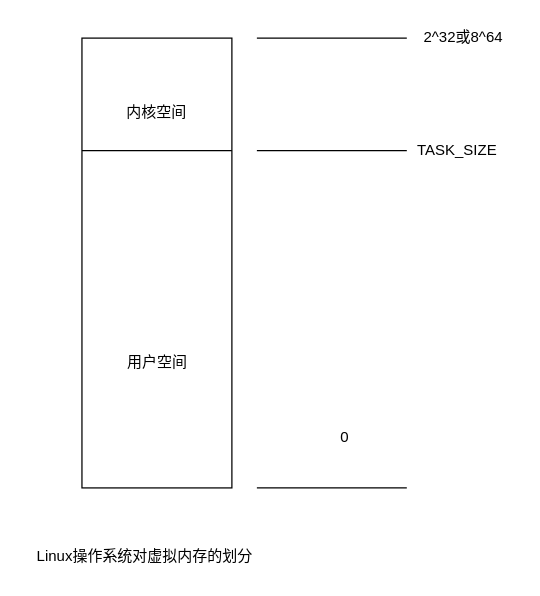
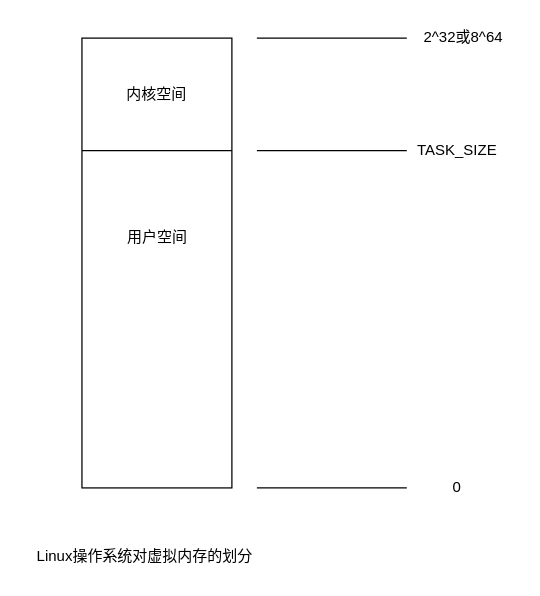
- <mxCell id="5" value="内核空间" style="text;html=1;strokeColor=none;fillColor=none;align=center;verticalAlign=middle;whiteSpace=wrap;rounded=0;" vertex="1" parent="1"><mxGeometry x="95" y="75" width="60" height="30" as="geometry" /></mxCell>
+ <mxCell id="5" value="内核空间" style="text;html=1;strokeColor=none;fillColor=none;align=center;verticalAlign=middle;whiteSpace=wrap;rounded=0;" vertex="1" parent="1"><mxGeometry x="95" y="60" width="60" height="30" as="geometry" /></mxCell>
- <mxCell id="10" value="用户空间" style="text;html=1;align=center;verticalAlign=middle;resizable=0;points=[];autosize=1;strokeColor=none;fillColor=none;" vertex="1" parent="1"><mxGeometry x="95" y="280" width="60" height="20" as="geometry" /></mxCell>
+ <mxCell id="10" value="用户空间" style="text;html=1;align=center;verticalAlign=middle;resizable=0;points=[];autosize=1;strokeColor=none;fillColor=none;" vertex="1" parent="1"><mxGeometry x="95" y="180" width="60" height="20" as="geometry" /></mxCell>
- <mxCell id="12" value="0" style="text;html=1;align=center;verticalAlign=middle;resizable=0;points=[];autosize=1;strokeColor=none;fillColor=none;" vertex="1" parent="1"><mxGeometry x="265" y="340" width="20" height="20" as="geometry" /></mxCell>
+ <mxCell id="12" value="0" style="text;html=1;align=center;verticalAlign=middle;resizable=0;points=[];autosize=1;strokeColor=none;fillColor=none;" vertex="1" parent="1"><mxGeometry x="355" y="380" width="20" height="20" as="geometry" /></mxCell>
